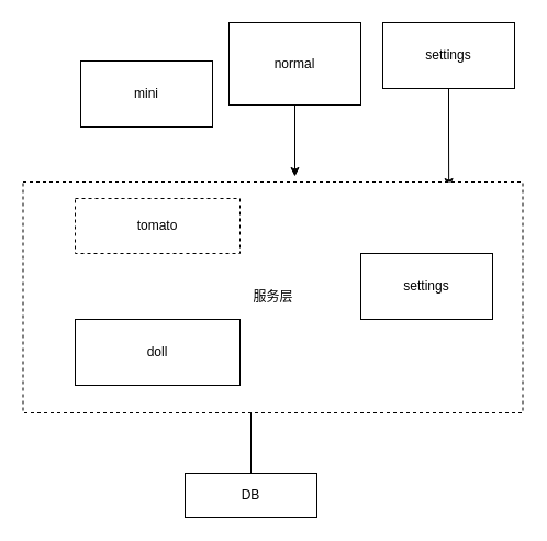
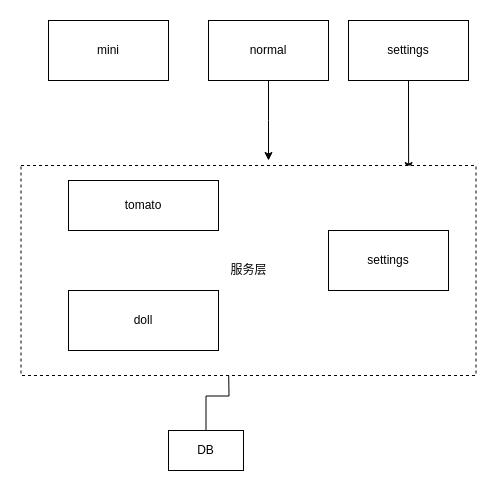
- <mxCell id="4" value="normal" style="rounded=0;whiteSpace=wrap;html=1;" parent="1" vertex="1"><mxGeometry x="208" y="20" width="120" height="75" as="geometry" /></mxCell>
+ <mxCell id="4" value="normal" style="rounded=0;whiteSpace=wrap;html=1;" parent="1" vertex="1"><mxGeometry x="208" y="20" width="120" height="60" as="geometry" /></mxCell>
- <mxCell id="2" value="mini" style="rounded=0;whiteSpace=wrap;html=1;" parent="1" vertex="1"><mxGeometry x="73" y="55" width="120" height="60" as="geometry" /></mxCell>
+ <mxCell id="2" value="mini" style="rounded=0;whiteSpace=wrap;html=1;" parent="1" vertex="1"><mxGeometry x="48" y="20" width="120" height="60" as="geometry" /></mxCell>
- <mxCell id="10" value="tomato" style="rounded=0;whiteSpace=wrap;html=1;dashed=1;" parent="1" vertex="1"><mxGeometry x="68" y="180" width="150" height="50" as="geometry" /></mxCell>
+ <mxCell id="10" value="tomato" style="rounded=0;whiteSpace=wrap;html=1;" parent="1" vertex="1"><mxGeometry x="68" y="180" width="150" height="50" as="geometry" /></mxCell>
- <mxCell id="8" value="DB" style="rounded=0;whiteSpace=wrap;html=1;" parent="1" vertex="1"><mxGeometry x="168" y="430" width="120" height="40" as="geometry" /></mxCell>
+ <mxCell id="8" value="DB" style="rounded=0;whiteSpace=wrap;html=1;" parent="1" vertex="1"><mxGeometry x="168" y="430" width="75" height="40" as="geometry" /></mxCell>
